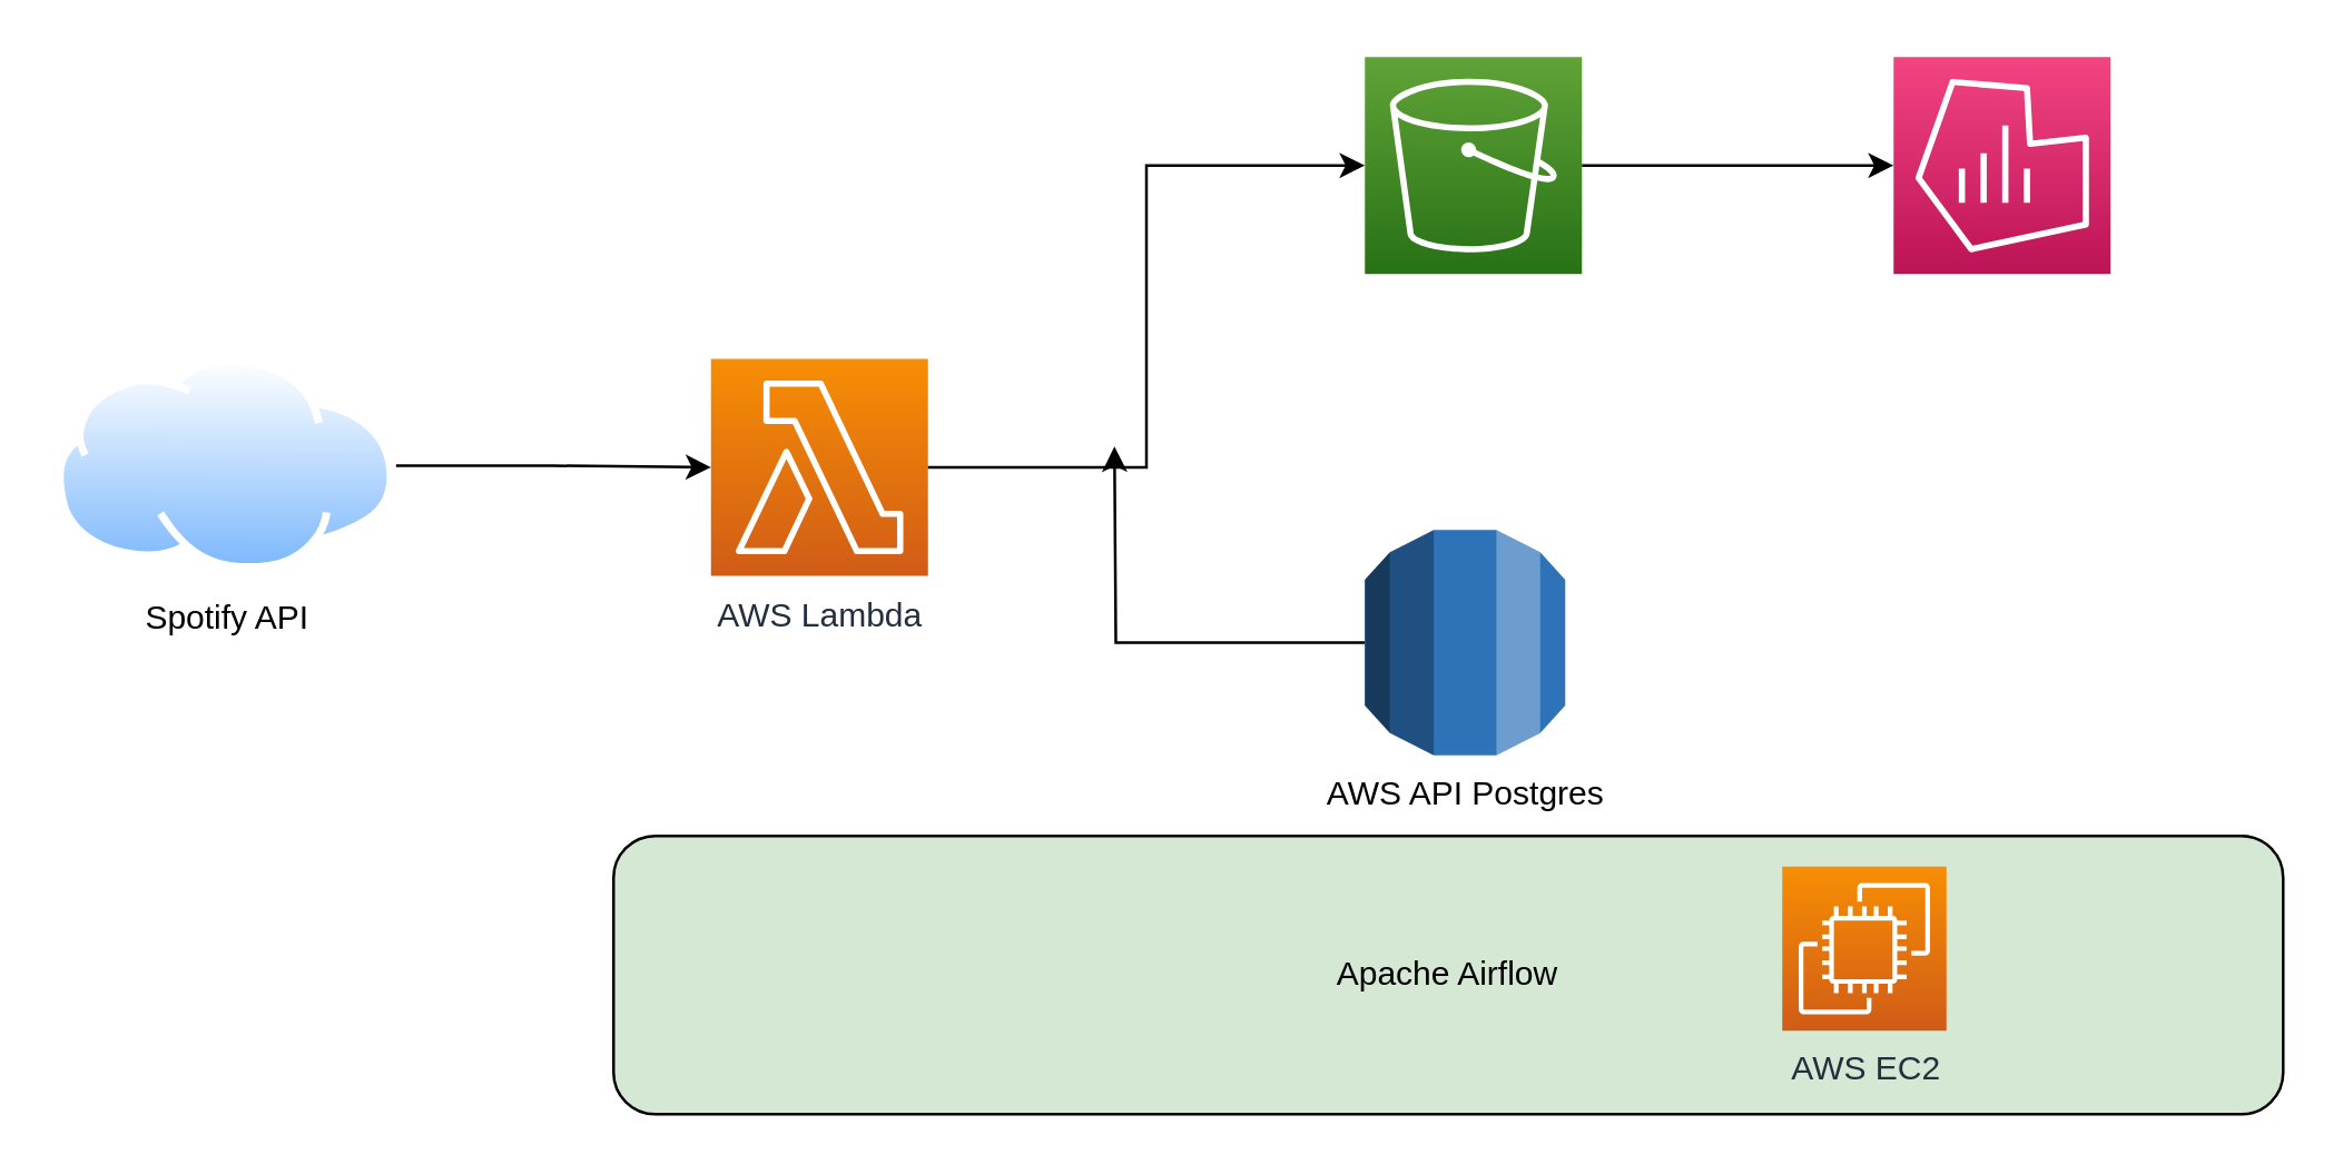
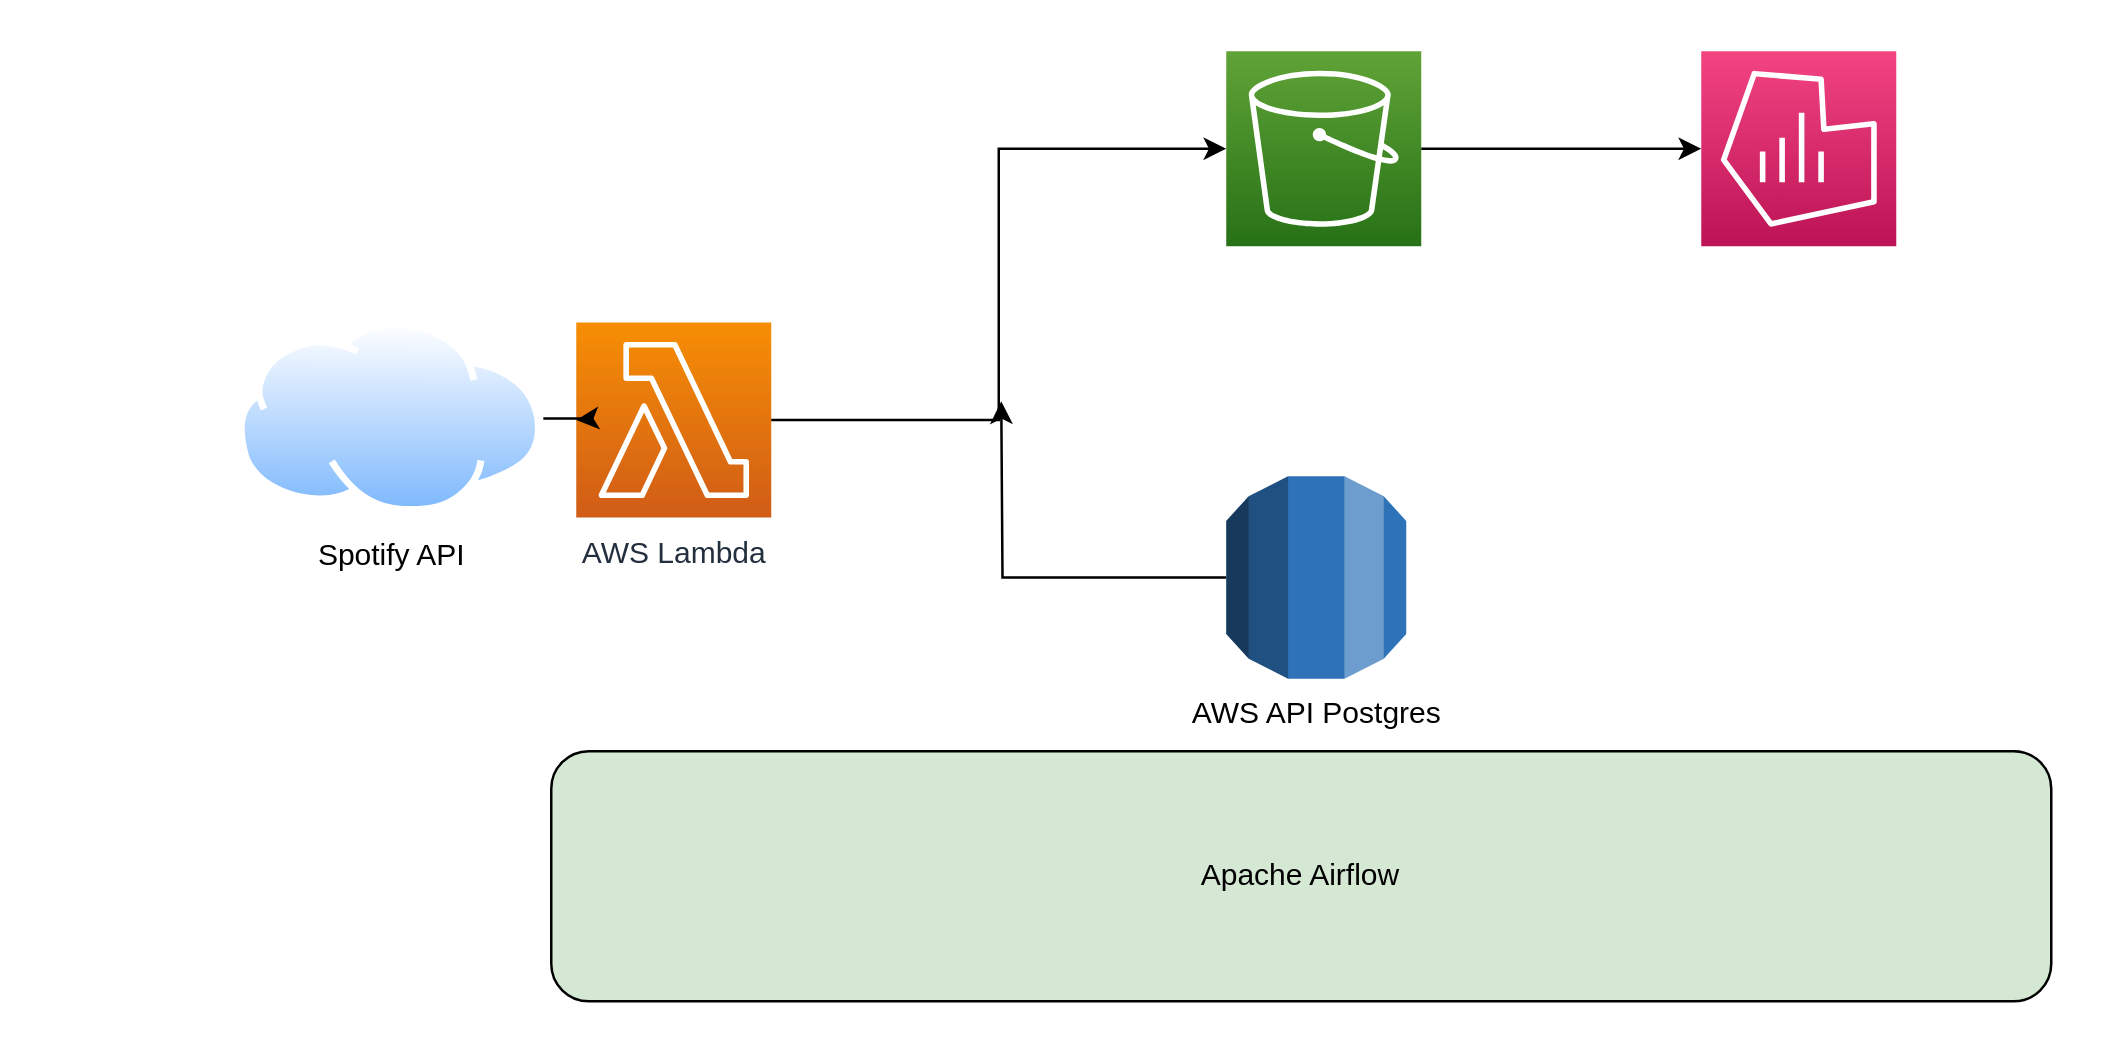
- <mxCell id="2" value="Spotify API" style="aspect=fixed;perimeter=ellipsePerimeter;html=1;align=center;shadow=0;dashed=0;spacingTop=3;image;image=img/lib/active_directory/internet_cloud.svg;" parent="1" vertex="1"><mxGeometry y="128.5" width="121.83" height="76.75" as="geometry" x="20" /></mxCell>
+ <mxCell id="2" value="Spotify API" style="aspect=fixed;perimeter=ellipsePerimeter;html=1;align=center;shadow=0;dashed=0;spacingTop=3;image;image=img/lib/active_directory/internet_cloud.svg;" parent="1" vertex="1"><mxGeometry x="95" y="128.5" width="121.83" height="76.75" as="geometry" /></mxCell>
- <mxCell id="3" value="AWS Lambda" style="sketch=0;points=[[0,0,0],[0.25,0,0],[0.5,0,0],[0.75,0,0],[1,0,0],[0,1,0],[0.25,1,0],[0.5,1,0],[0.75,1,0],[1,1,0],[0,0.25,0],[0,0.5,0],[0,0.75,0],[1,0.25,0],[1,0.5,0],[1,0.75,0]];outlineConnect=0;fontColor=#232F3E;gradientColor=#F78E04;gradientDirection=north;fillColor=#D05C17;strokeColor=#ffffff;dashed=0;verticalLabelPosition=bottom;verticalAlign=top;align=center;html=1;fontSize=12;fontStyle=0;aspect=fixed;shape=mxgraph.aws4.resourceIcon;resIcon=mxgraph.aws4.lambda;" parent="1" vertex="1"><mxGeometry x="255" y="128.5" width="78" height="78" as="geometry" /></mxCell>
+ <mxCell id="3" value="AWS Lambda" style="sketch=0;points=[[0,0,0],[0.25,0,0],[0.5,0,0],[0.75,0,0],[1,0,0],[0,1,0],[0.25,1,0],[0.5,1,0],[0.75,1,0],[1,1,0],[0,0.25,0],[0,0.5,0],[0,0.75,0],[1,0.25,0],[1,0.5,0],[1,0.75,0]];outlineConnect=0;fontColor=#232F3E;gradientColor=#F78E04;gradientDirection=north;fillColor=#D05C17;strokeColor=#ffffff;dashed=0;verticalLabelPosition=bottom;verticalAlign=top;align=center;html=1;fontSize=12;fontStyle=0;aspect=fixed;shape=mxgraph.aws4.resourceIcon;resIcon=mxgraph.aws4.lambda;" parent="1" vertex="1"><mxGeometry x="230" y="128.5" width="78" height="78" as="geometry" /></mxCell>
- <mxCell id="12" value="AWS EC2" style="sketch=0;points=[[0,0,0],[0.25,0,0],[0.5,0,0],[0.75,0,0],[1,0,0],[0,1,0],[0.25,1,0],[0.5,1,0],[0.75,1,0],[1,1,0],[0,0.25,0],[0,0.5,0],[0,0.75,0],[1,0.25,0],[1,0.5,0],[1,0.75,0]];outlineConnect=0;fontColor=#232F3E;gradientColor=#F78E04;gradientDirection=north;fillColor=#D05C17;strokeColor=#ffffff;dashed=0;verticalLabelPosition=bottom;verticalAlign=top;align=center;html=1;fontSize=12;fontStyle=0;aspect=fixed;shape=mxgraph.aws4.resourceIcon;resIcon=mxgraph.aws4.ec2;" vertex="1" parent="1"><mxGeometry x="640" y="311" width="59" height="59" as="geometry" /></mxCell>
